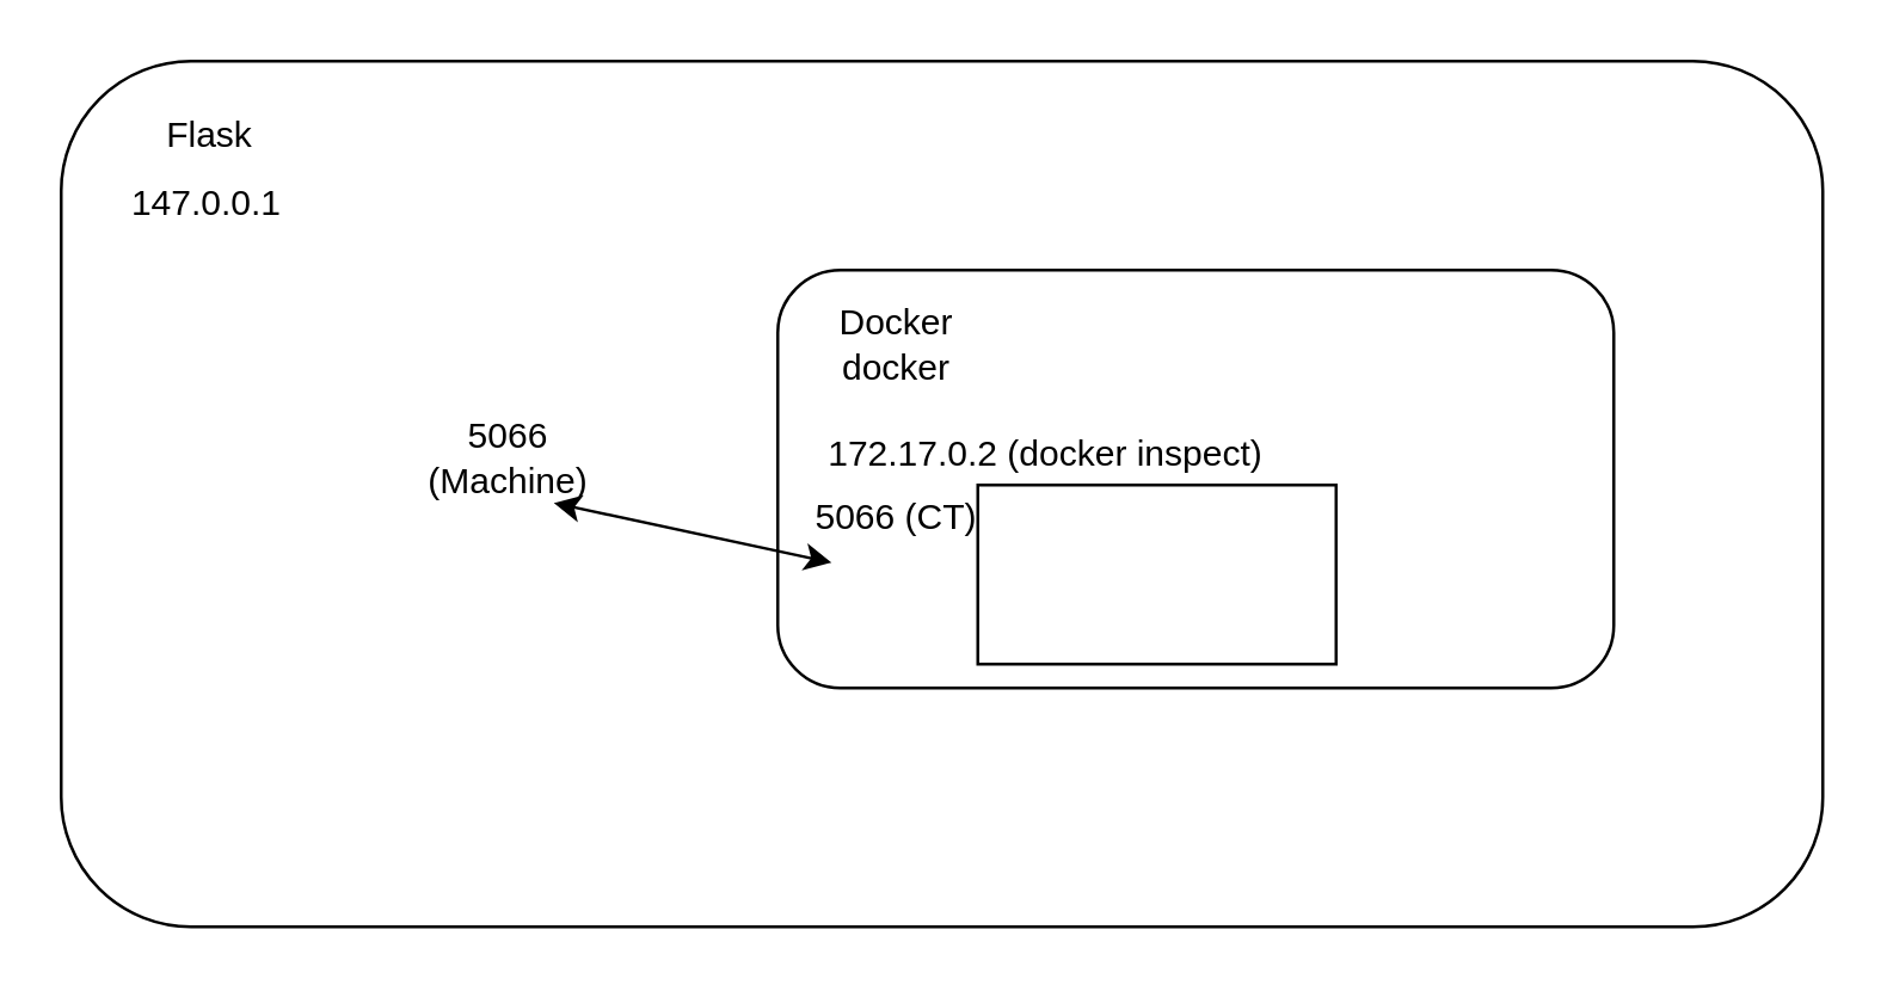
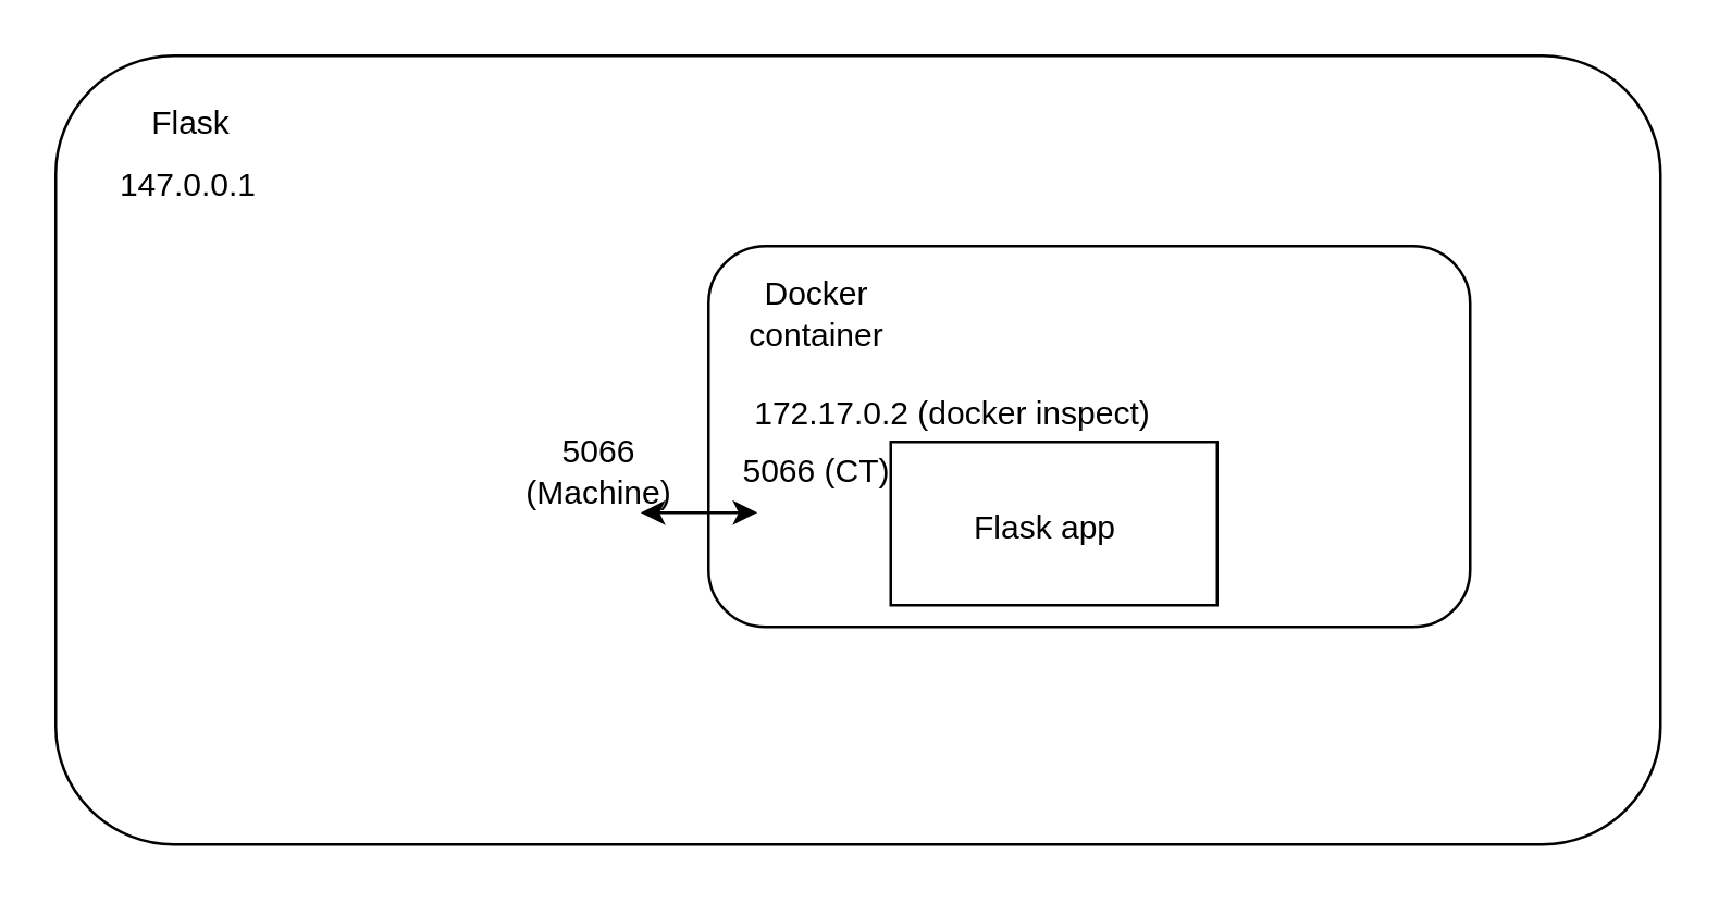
- <mxCell id="5" value="Docker docker" style="text;html=1;align=center;verticalAlign=middle;whiteSpace=wrap;rounded=0;" vertex="1" parent="1"><mxGeometry x="270" y="100" width="60" height="30" as="geometry" /></mxCell>
+ <mxCell id="5" value="Docker container" style="text;html=1;align=center;verticalAlign=middle;whiteSpace=wrap;rounded=0;" vertex="1" parent="1"><mxGeometry x="270" y="100" width="60" height="30" as="geometry" /></mxCell>
- <mxCell id="7" value="5066 (Machine)" style="text;html=1;align=center;verticalAlign=middle;whiteSpace=wrap;rounded=0;" vertex="1" parent="1"><mxGeometry x="140" y="138" width="60" height="30" as="geometry" /></mxCell>
+ <mxCell id="7" value="5066 (Machine)" style="text;html=1;align=center;verticalAlign=middle;whiteSpace=wrap;rounded=0;" vertex="1" parent="1"><mxGeometry x="190" y="158" width="60" height="30" as="geometry" /></mxCell>
+ <mxCell id="9" value="Flask app" style="text;html=1;align=center;verticalAlign=middle;whiteSpace=wrap;rounded=0;" vertex="1" parent="1"><mxGeometry x="354" y="179" width="60" height="30" as="geometry" /></mxCell>
